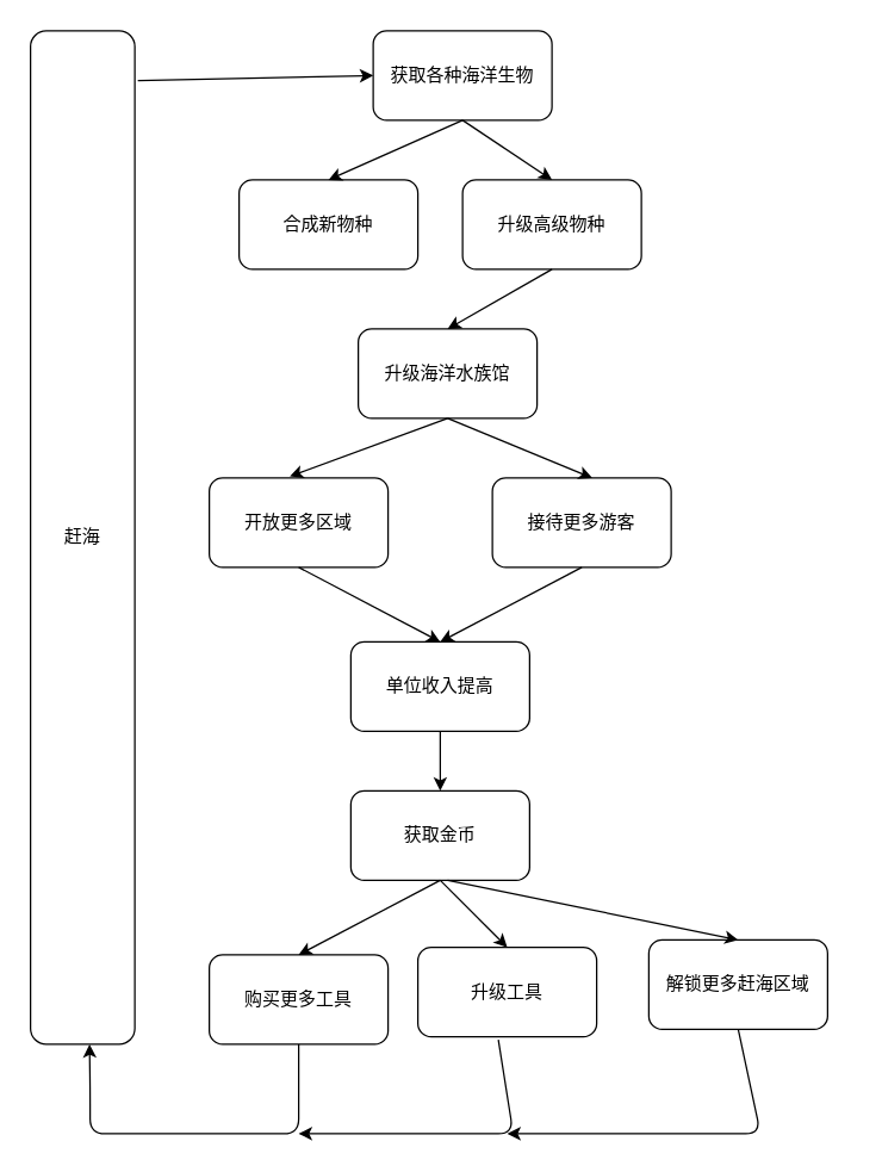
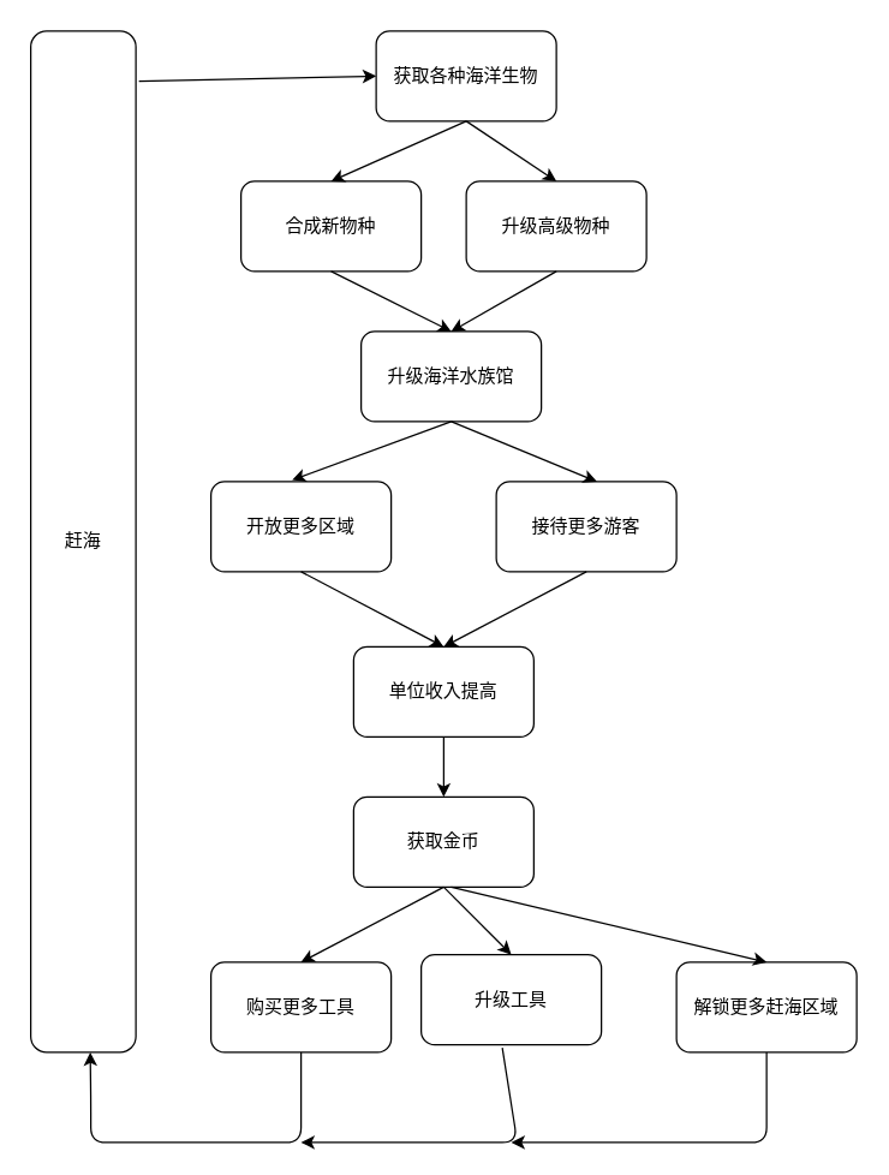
+ <mxCell id="16" value="" style="endArrow=classic;html=1;exitX=0.5;exitY=1;exitDx=0;exitDy=0;entryX=0.5;entryY=0;entryDx=0;entryDy=0;" edge="1" parent="1" source="5" target="9"><mxGeometry width="50" height="50" relative="1" as="geometry"><mxPoint x="80" y="300" as="sourcePoint" /><mxPoint x="130" y="250" as="targetPoint" /></mxGeometry></mxCell>
- <mxCell id="25" value="解锁更多赶海区域" style="rounded=1;whiteSpace=wrap;html=1;" vertex="1" parent="1"><mxGeometry x="435" y="630" width="120" height="60" as="geometry" /></mxCell>
+ <mxCell id="25" value="解锁更多赶海区域" style="rounded=1;whiteSpace=wrap;html=1;" vertex="1" parent="1"><mxGeometry x="450" y="640" width="120" height="60" as="geometry" /></mxCell>
